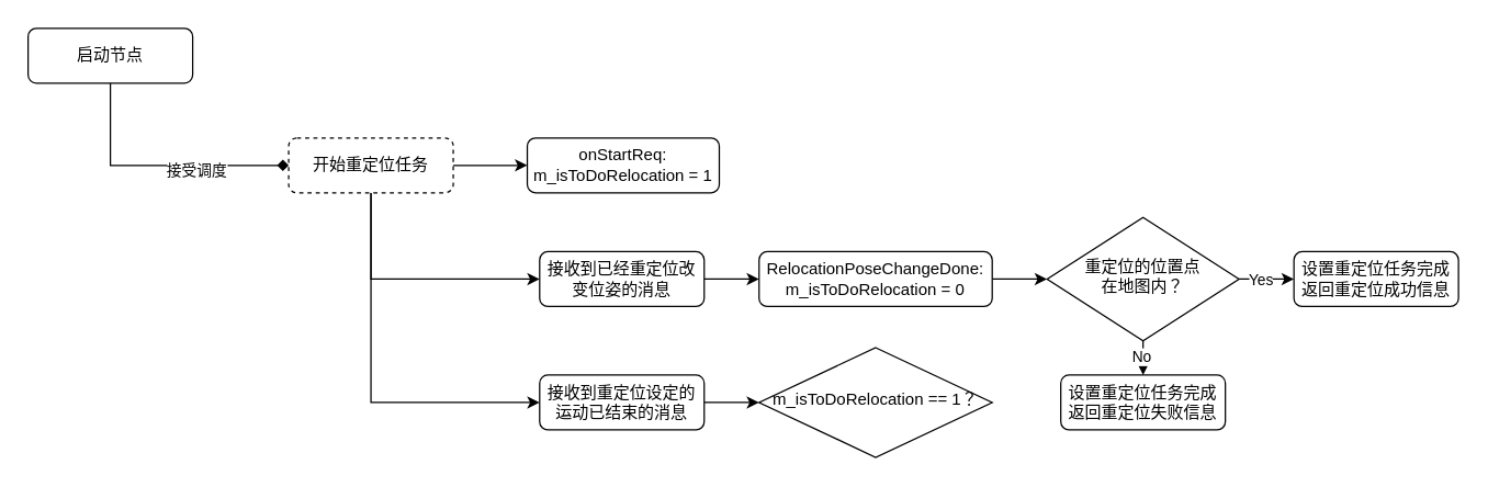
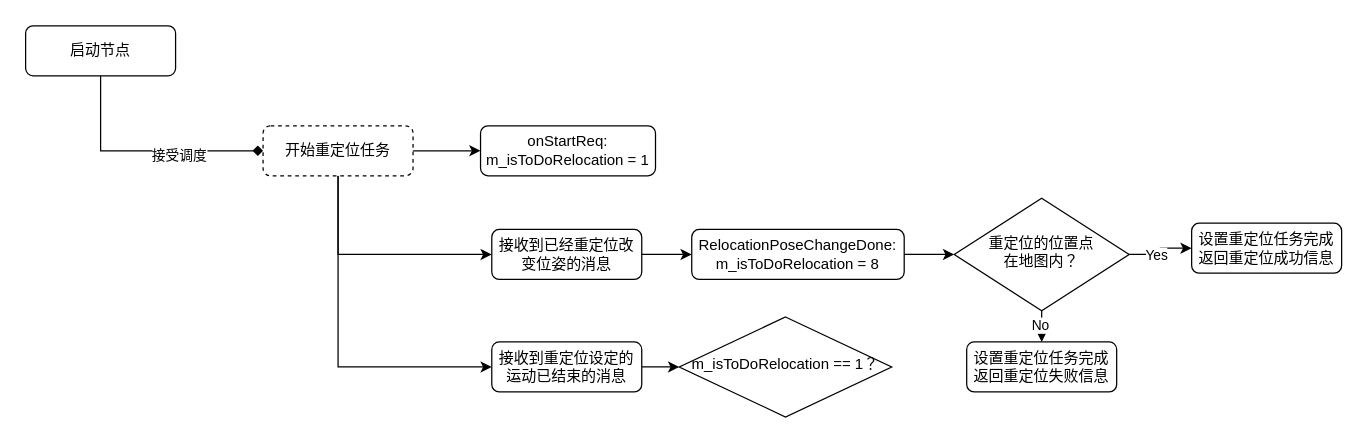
- <mxCell id="13" value="RelocationPoseChangeDone:&lt;br&gt;m_isToDoRelocation = 0" style="rounded=1;whiteSpace=wrap;html=1;fontSize=12;glass=0;strokeWidth=1;shadow=0;" vertex="1" parent="1"><mxGeometry x="553" y="183" width="170" height="40" as="geometry" /></mxCell>
+ <mxCell id="13" value="RelocationPoseChangeDone:&lt;br&gt;m_isToDoRelocation = 8" style="rounded=1;whiteSpace=wrap;html=1;fontSize=12;glass=0;strokeWidth=1;shadow=0;" vertex="1" parent="1"><mxGeometry x="553" y="183" width="170" height="40" as="geometry" /></mxCell>
- <mxCell id="17" value="设置重定位任务完成&lt;br&gt;返回重定位成功信息" style="rounded=1;whiteSpace=wrap;html=1;fontSize=12;glass=0;strokeWidth=1;shadow=0;" vertex="1" parent="1"><mxGeometry x="943" y="183" width="120" height="40" as="geometry" /></mxCell>
+ <mxCell id="17" value="设置重定位任务完成&lt;br&gt;返回重定位成功信息" style="rounded=1;whiteSpace=wrap;html=1;fontSize=12;glass=0;strokeWidth=1;shadow=0;" vertex="1" parent="1"><mxGeometry x="953" y="178" width="120" height="40" as="geometry" /></mxCell>
- <mxCell id="16" value="m_isToDoRelocation == 1？" style="rhombus;whiteSpace=wrap;html=1;shadow=0;fontFamily=Helvetica;fontSize=12;align=center;strokeWidth=1;spacing=6;spacingTop=-4;" vertex="1" parent="1"><mxGeometry x="553" y="253" width="170" height="80" as="geometry" /></mxCell>
+ <mxCell id="16" value="m_isToDoRelocation == 1？" style="rhombus;whiteSpace=wrap;html=1;shadow=0;fontFamily=Helvetica;fontSize=12;align=center;strokeWidth=1;spacing=6;spacingTop=-4;" vertex="1" parent="1"><mxGeometry x="543" y="253" width="170" height="80" as="geometry" /></mxCell>
